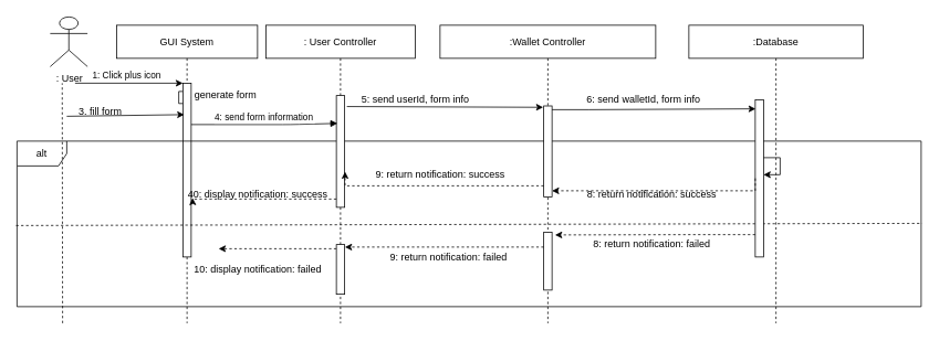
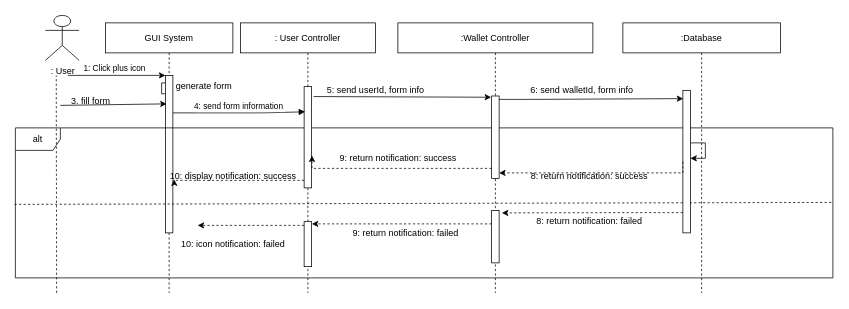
- <mxCell id="12" value="40: display notification: success" style="text;html=1;align=center;verticalAlign=middle;resizable=0;points=[];autosize=1;strokeColor=none;fillColor=none;" vertex="1" parent="6"><mxGeometry x="-105" y="190" width="190" height="30" as="geometry" /></mxCell>
+ <mxCell id="12" value="10: display notification: success" style="text;html=1;align=center;verticalAlign=middle;resizable=0;points=[];autosize=1;strokeColor=none;fillColor=none;" vertex="1" parent="6"><mxGeometry x="-105" y="190" width="190" height="30" as="geometry" /></mxCell>
- <mxCell id="17" value="10: display notification: failed" style="text;html=1;align=center;verticalAlign=middle;resizable=0;points=[];autosize=1;strokeColor=none;fillColor=none;" vertex="1" parent="6"><mxGeometry x="-100" y="280" width="180" height="30" as="geometry" /></mxCell>
+ <mxCell id="17" value="10: icon notification: failed" style="text;html=1;align=center;verticalAlign=middle;resizable=0;points=[];autosize=1;strokeColor=none;fillColor=none;" vertex="1" parent="6"><mxGeometry x="-100" y="280" width="180" height="30" as="geometry" /></mxCell>
